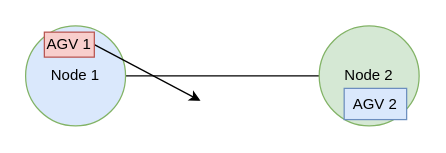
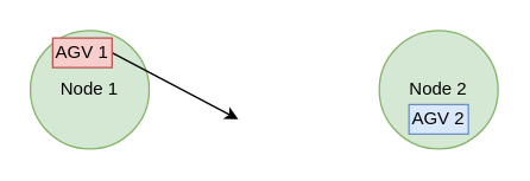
- <mxCell id="3" value="Node 1" style="ellipse;whiteSpace=wrap;html=1;aspect=fixed;fillColor=#dae8fc;strokeColor=#82b366;" vertex="1" parent="1"><mxGeometry x="20" y="20" width="80" height="80" as="geometry" /></mxCell>
+ <mxCell id="3" value="Node 1" style="ellipse;whiteSpace=wrap;html=1;aspect=fixed;fillColor=#d5e8d4;strokeColor=#82b366;" vertex="1" parent="1"><mxGeometry x="20" y="20" width="80" height="80" as="geometry" /></mxCell>
- <mxCell id="2" style="edgeStyle=none;html=1;exitX=1;exitY=0.5;exitDx=0;exitDy=0;entryX=0;entryY=0.5;entryDx=0;entryDy=0;endArrow=none;endFill=0;" edge="1" parent="1" source="3" target="4"><mxGeometry relative="1" as="geometry" /></mxCell>
- <mxCell id="7" value="AGV 2" style="rounded=0;whiteSpace=wrap;html=1;fillColor=#dae8fc;strokeColor=#6c8ebf;" vertex="1" parent="1"><mxGeometry x="275" y="70" width="50" height="25" as="geometry" /></mxCell>
+ <mxCell id="7" value="AGV 2" style="rounded=0;whiteSpace=wrap;html=1;fillColor=#dae8fc;strokeColor=#6c8ebf;" vertex="1" parent="1"><mxGeometry x="275" y="70" width="40" height="20" as="geometry" /></mxCell>
